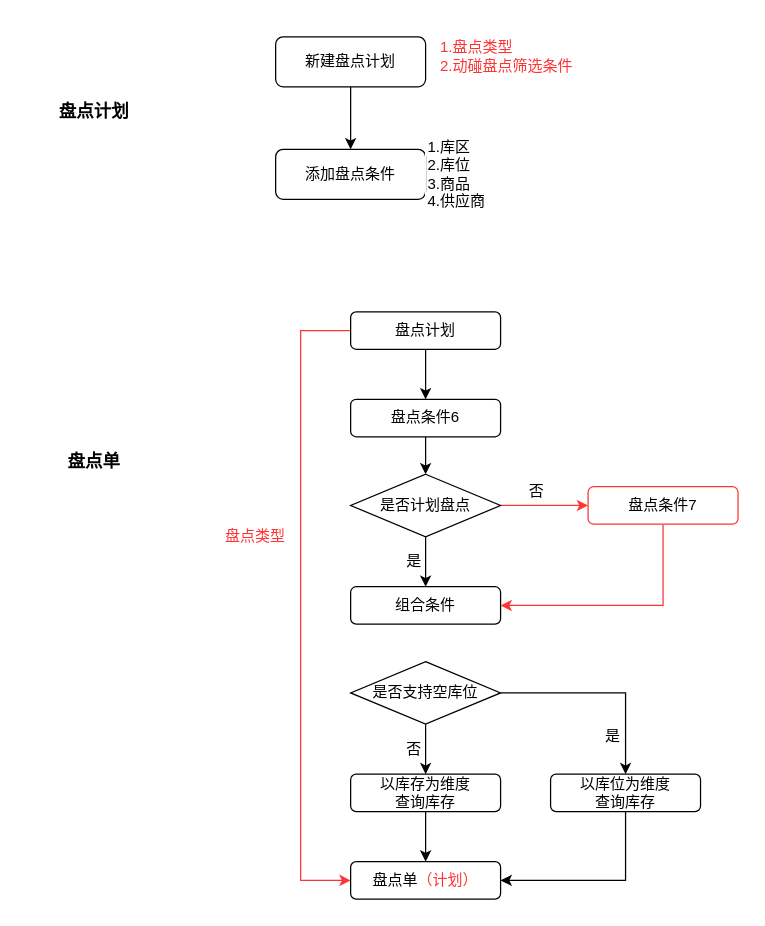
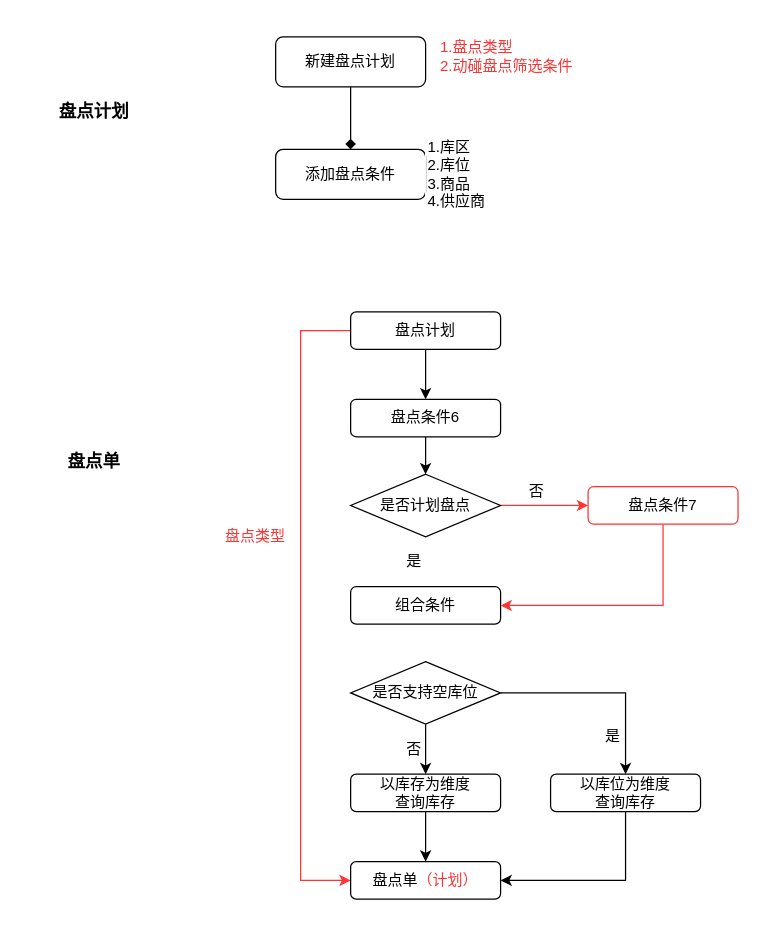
- <mxCell id="2" style="edgeStyle=orthogonalEdgeStyle;rounded=0;orthogonalLoop=1;jettySize=auto;html=1;exitX=0.5;exitY=1;exitDx=0;exitDy=0;entryX=0.5;entryY=0;entryDx=0;entryDy=0;" edge="1" parent="1" source="3" target="4"><mxGeometry relative="1" as="geometry" /></mxCell>
+ <mxCell id="2" style="edgeStyle=orthogonalEdgeStyle;rounded=0;orthogonalLoop=1;jettySize=auto;html=1;exitX=0.5;exitY=1;exitDx=0;exitDy=0;entryX=0.5;entryY=0;entryDx=0;entryDy=0;endArrow=diamond;" edge="1" parent="1" source="3" target="4"><mxGeometry relative="1" as="geometry" /></mxCell>
- <mxCell id="28" style="edgeStyle=orthogonalEdgeStyle;rounded=0;orthogonalLoop=1;jettySize=auto;html=1;entryX=0.5;entryY=0;entryDx=0;entryDy=0;strokeColor=#000000;" edge="1" parent="1" source="30" target="14"><mxGeometry relative="1" as="geometry" /></mxCell>
